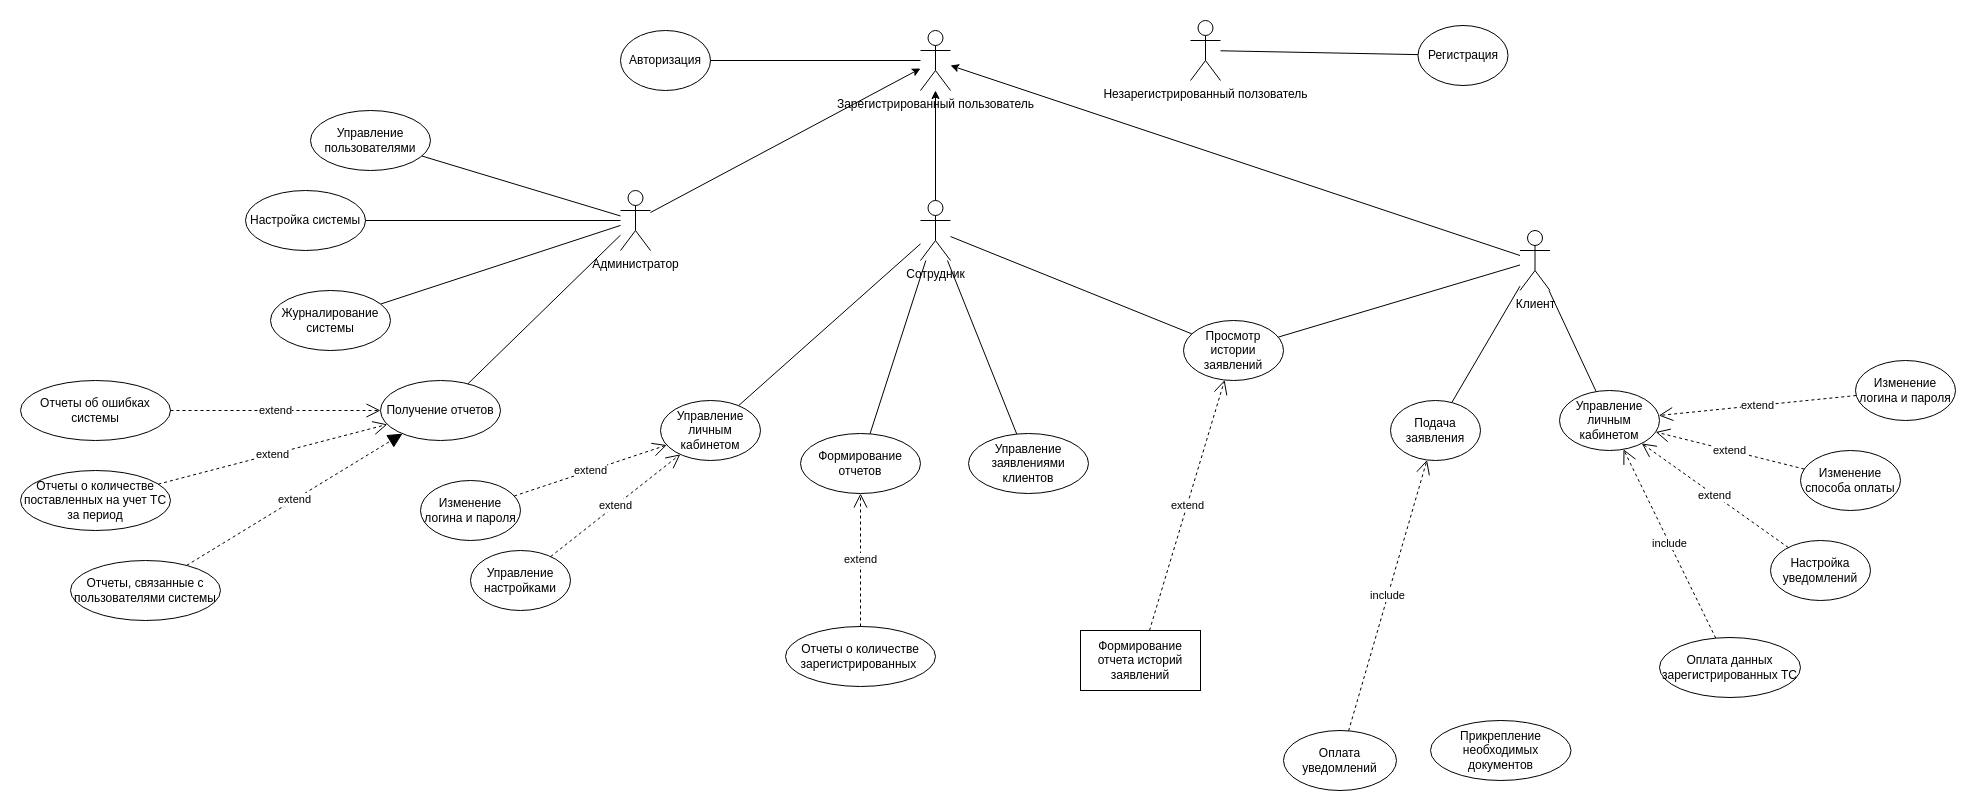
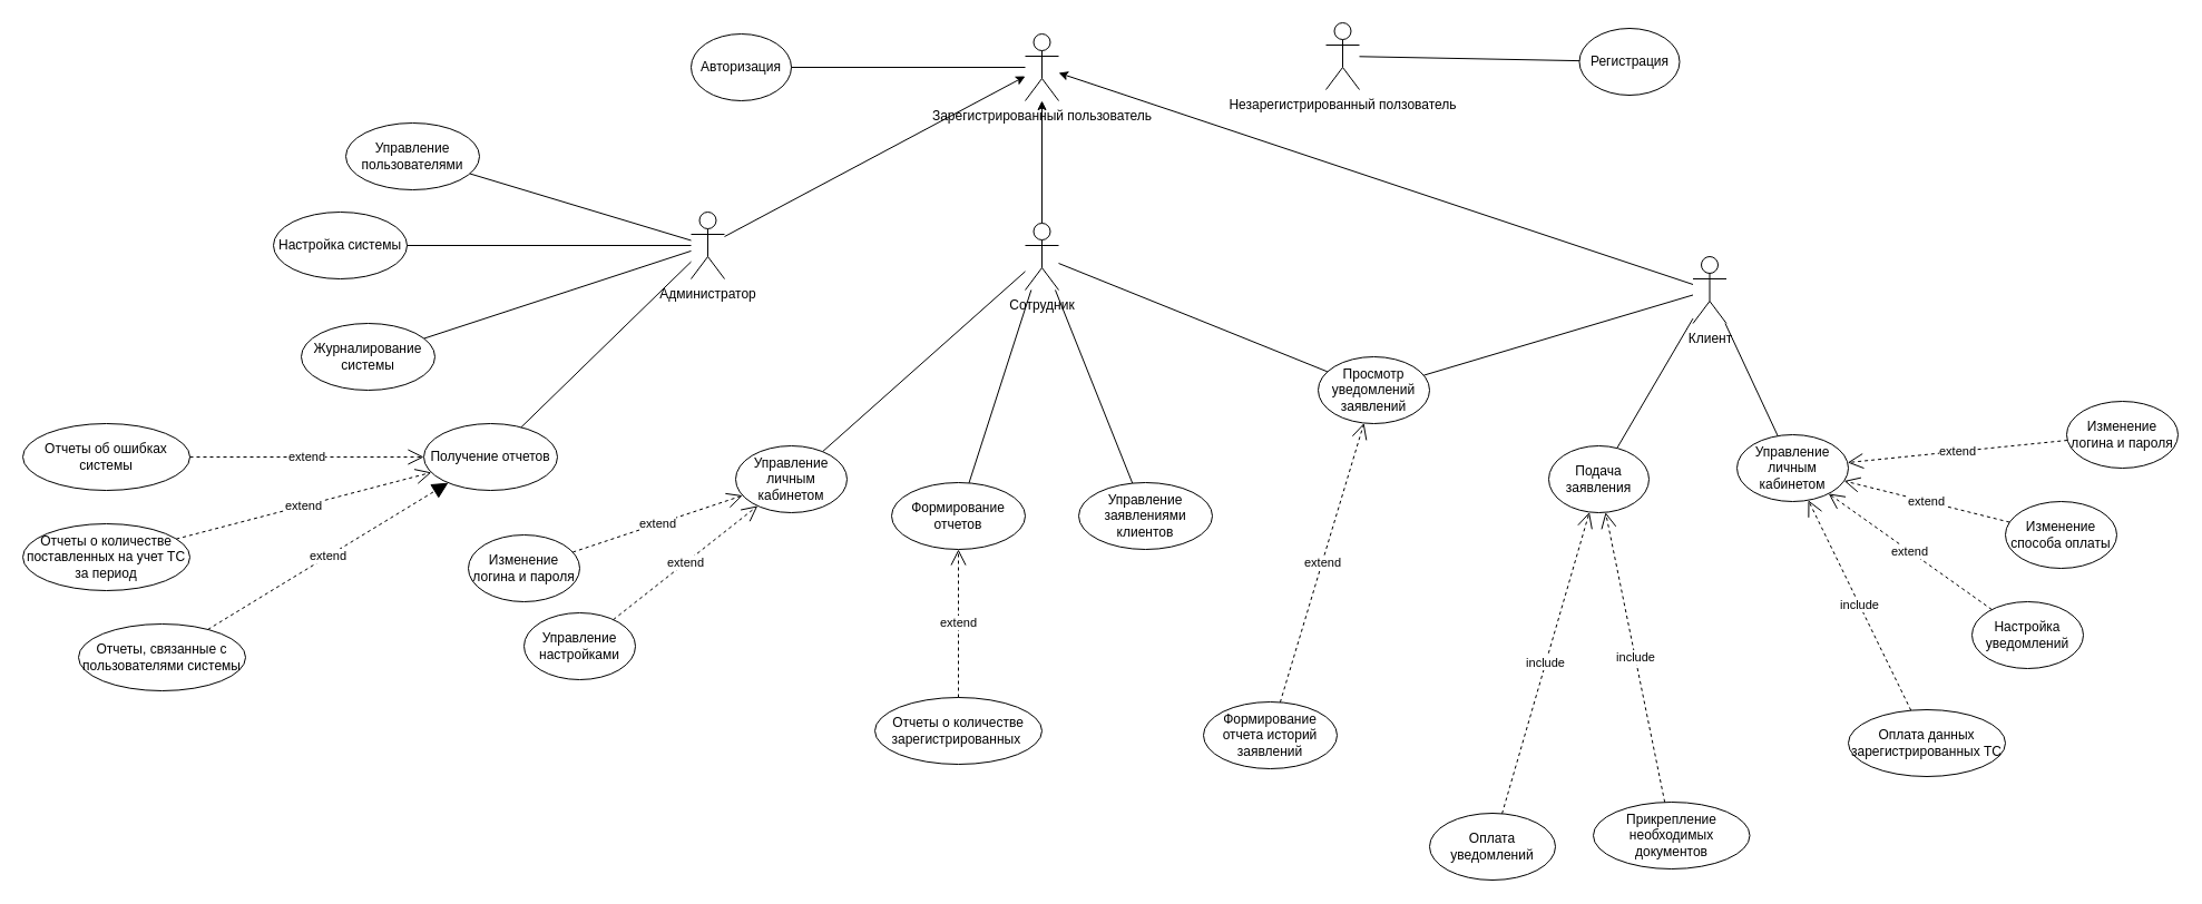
- <mxCell id="39" value="Просмотр истории заявлений" style="ellipse;whiteSpace=wrap;html=1;rounded=1;" vertex="1" parent="1"><mxGeometry x="1183" y="320" width="100" height="60" as="geometry" /></mxCell>
+ <mxCell id="39" value="Просмотр уведомлений заявлений" style="ellipse;whiteSpace=wrap;html=1;rounded=1;" vertex="1" parent="1"><mxGeometry x="1183" y="320" width="100" height="60" as="geometry" /></mxCell>
+ <mxCell id="18" value="include" style="endArrow=open;endSize=12;dashed=1;html=1;rounded=1;" edge="1" parent="1" source="17" target="16"><mxGeometry x="0.004" width="160" relative="1" as="geometry"><mxPoint x="955" y="390" as="sourcePoint" /><mxPoint x="1115" y="390" as="targetPoint" /><mxPoint as="offset" /></mxGeometry></mxCell>
- <mxCell id="49" value="Формирование отчета историй заявлений" style="whiteSpace=wrap;html=1;rounded=0;" vertex="1" parent="1"><mxGeometry x="1080" y="630" width="120" height="60" as="geometry" /></mxCell>
+ <mxCell id="49" value="Формирование отчета историй заявлений" style="ellipse;whiteSpace=wrap;html=1;rounded=1;" vertex="1" parent="1"><mxGeometry x="1080" y="630" width="120" height="60" as="geometry" /></mxCell>
